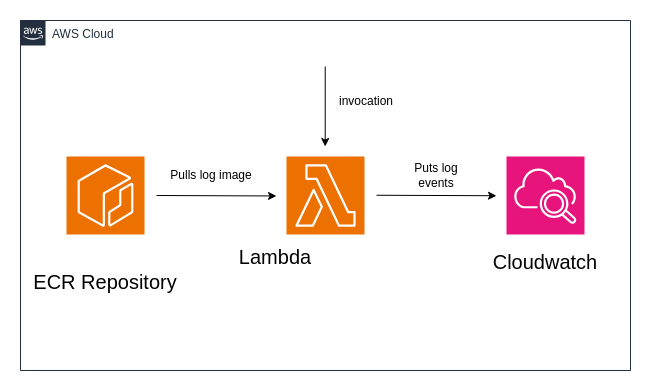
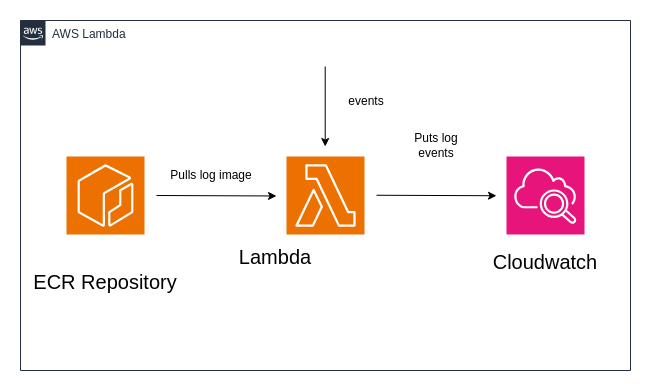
- <mxCell id="2" value="AWS Cloud" style="points=[[0,0],[0.25,0],[0.5,0],[0.75,0],[1,0],[1,0.25],[1,0.5],[1,0.75],[1,1],[0.75,1],[0.5,1],[0.25,1],[0,1],[0,0.75],[0,0.5],[0,0.25]];outlineConnect=0;gradientColor=none;html=1;whiteSpace=wrap;fontSize=12;fontStyle=0;container=0;pointerEvents=0;collapsible=0;recursiveResize=0;shape=mxgraph.aws4.group;grIcon=mxgraph.aws4.group_aws_cloud_alt;strokeColor=#232F3E;fillColor=none;verticalAlign=top;align=left;spacingLeft=30;fontColor=#232F3E;dashed=0;" parent="1" vertex="1"><mxGeometry x="20" y="20" width="610" height="350" as="geometry" /></mxCell>
+ <mxCell id="2" value="AWS Lambda" style="points=[[0,0],[0.25,0],[0.5,0],[0.75,0],[1,0],[1,0.25],[1,0.5],[1,0.75],[1,1],[0.75,1],[0.5,1],[0.25,1],[0,1],[0,0.75],[0,0.5],[0,0.25]];outlineConnect=0;gradientColor=none;html=1;whiteSpace=wrap;fontSize=12;fontStyle=0;container=0;pointerEvents=0;collapsible=0;recursiveResize=0;shape=mxgraph.aws4.group;grIcon=mxgraph.aws4.group_aws_cloud_alt;strokeColor=#232F3E;fillColor=none;verticalAlign=top;align=left;spacingLeft=30;fontColor=#232F3E;dashed=0;" parent="1" vertex="1"><mxGeometry x="20" y="20" width="610" height="350" as="geometry" /></mxCell>
- <mxCell id="14" value="invocation" style="text;html=1;align=center;verticalAlign=middle;whiteSpace=wrap;rounded=0;" vertex="1" parent="1"><mxGeometry x="336" y="86" width="60" height="30" as="geometry" /></mxCell>
+ <mxCell id="14" value="events" style="text;html=1;align=center;verticalAlign=middle;whiteSpace=wrap;rounded=0;" vertex="1" parent="1"><mxGeometry x="336" y="86" width="60" height="30" as="geometry" /></mxCell>
- <mxCell id="5" value="Puts log events" style="text;html=1;align=center;verticalAlign=middle;whiteSpace=wrap;rounded=0;container=0;" parent="1" vertex="1"><mxGeometry x="406" y="160" width="60" height="30" as="geometry" /></mxCell>
+ <mxCell id="5" value="Puts log events" style="text;html=1;align=center;verticalAlign=middle;whiteSpace=wrap;rounded=0;container=0;" parent="1" vertex="1"><mxGeometry x="406" y="130" width="60" height="30" as="geometry" /></mxCell>
